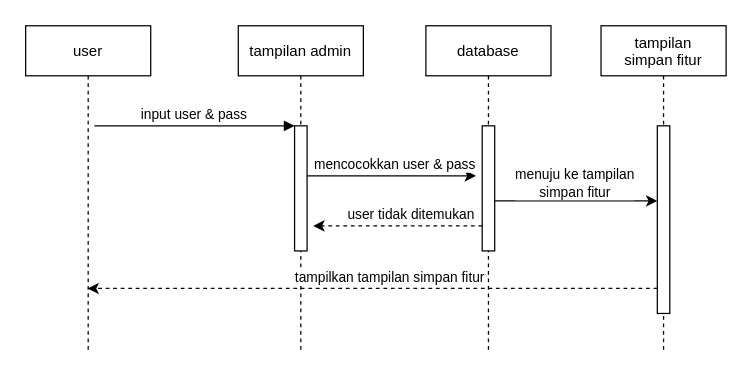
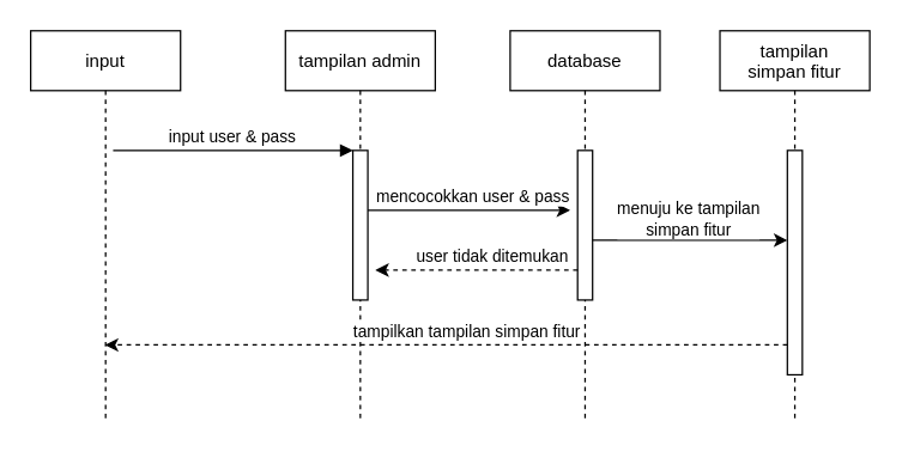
- <mxCell id="2" value="user" style="shape=umlLifeline;perimeter=lifelinePerimeter;container=1;collapsible=0;recursiveResize=0;rounded=0;shadow=0;strokeWidth=1;" vertex="1" parent="1"><mxGeometry x="20" y="20" width="100" height="260" as="geometry" /></mxCell>
+ <mxCell id="2" value="input" style="shape=umlLifeline;perimeter=lifelinePerimeter;container=1;collapsible=0;recursiveResize=0;rounded=0;shadow=0;strokeWidth=1;" vertex="1" parent="1"><mxGeometry x="20" y="20" width="100" height="260" as="geometry" /></mxCell>
